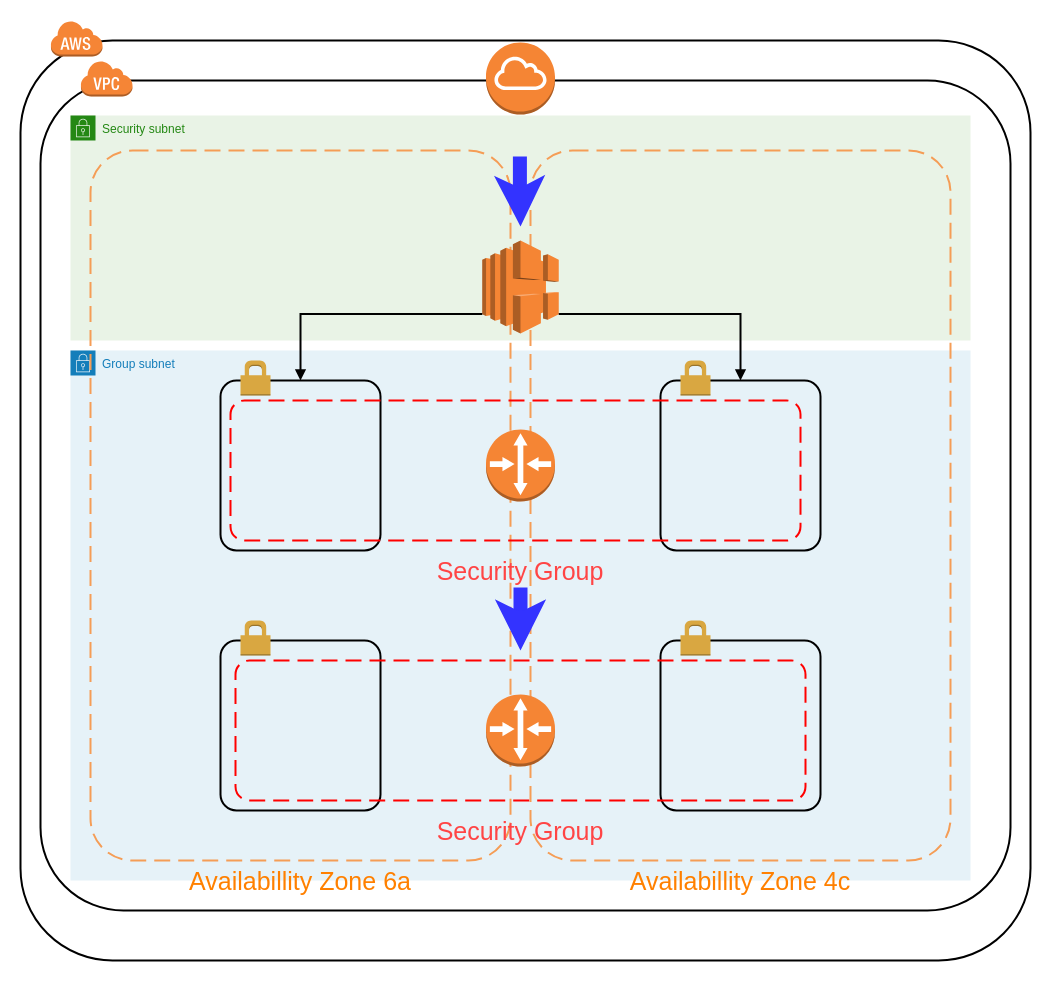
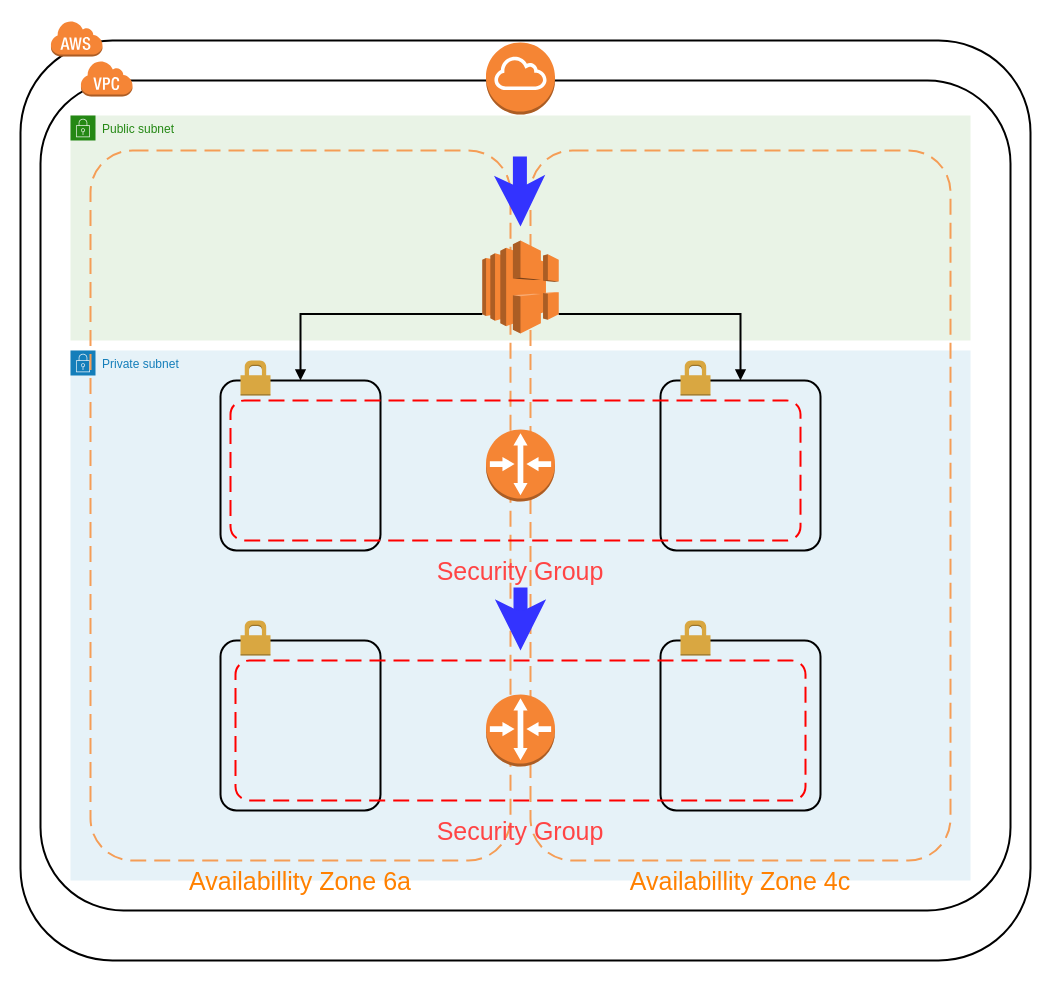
- <mxCell id="6" value="Security subnet" style="points=[[0,0],[0.25,0],[0.5,0],[0.75,0],[1,0],[1,0.25],[1,0.5],[1,0.75],[1,1],[0.75,1],[0.5,1],[0.25,1],[0,1],[0,0.75],[0,0.5],[0,0.25]];outlineConnect=0;gradientColor=none;html=1;whiteSpace=wrap;fontSize=12;fontStyle=0;shape=mxgraph.aws4.group;grIcon=mxgraph.aws4.group_security_group;grStroke=0;strokeColor=#248814;fillColor=#E9F3E6;verticalAlign=top;align=left;spacingLeft=30;fontColor=#248814;dashed=0;" parent="1" vertex="1"><mxGeometry x="70" y="115" width="900" height="225" as="geometry" /></mxCell>
+ <mxCell id="6" value="Public subnet" style="points=[[0,0],[0.25,0],[0.5,0],[0.75,0],[1,0],[1,0.25],[1,0.5],[1,0.75],[1,1],[0.75,1],[0.5,1],[0.25,1],[0,1],[0,0.75],[0,0.5],[0,0.25]];outlineConnect=0;gradientColor=none;html=1;whiteSpace=wrap;fontSize=12;fontStyle=0;shape=mxgraph.aws4.group;grIcon=mxgraph.aws4.group_security_group;grStroke=0;strokeColor=#248814;fillColor=#E9F3E6;verticalAlign=top;align=left;spacingLeft=30;fontColor=#248814;dashed=0;" parent="1" vertex="1"><mxGeometry x="70" y="115" width="900" height="225" as="geometry" /></mxCell>
- <mxCell id="8" value="Group subnet" style="points=[[0,0],[0.25,0],[0.5,0],[0.75,0],[1,0],[1,0.25],[1,0.5],[1,0.75],[1,1],[0.75,1],[0.5,1],[0.25,1],[0,1],[0,0.75],[0,0.5],[0,0.25]];outlineConnect=0;gradientColor=none;html=1;whiteSpace=wrap;fontSize=12;fontStyle=0;shape=mxgraph.aws4.group;grIcon=mxgraph.aws4.group_security_group;grStroke=0;strokeColor=#147EBA;fillColor=#E6F2F8;verticalAlign=top;align=left;spacingLeft=30;fontColor=#147EBA;dashed=0;" vertex="1" parent="1"><mxGeometry x="70" y="350" width="900" height="530" as="geometry" /></mxCell>
+ <mxCell id="8" value="Private subnet" style="points=[[0,0],[0.25,0],[0.5,0],[0.75,0],[1,0],[1,0.25],[1,0.5],[1,0.75],[1,1],[0.75,1],[0.5,1],[0.25,1],[0,1],[0,0.75],[0,0.5],[0,0.25]];outlineConnect=0;gradientColor=none;html=1;whiteSpace=wrap;fontSize=12;fontStyle=0;shape=mxgraph.aws4.group;grIcon=mxgraph.aws4.group_security_group;grStroke=0;strokeColor=#147EBA;fillColor=#E6F2F8;verticalAlign=top;align=left;spacingLeft=30;fontColor=#147EBA;dashed=0;" vertex="1" parent="1"><mxGeometry x="70" y="350" width="900" height="530" as="geometry" /></mxCell>
